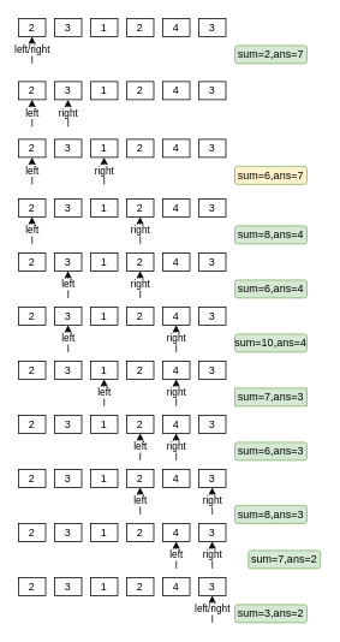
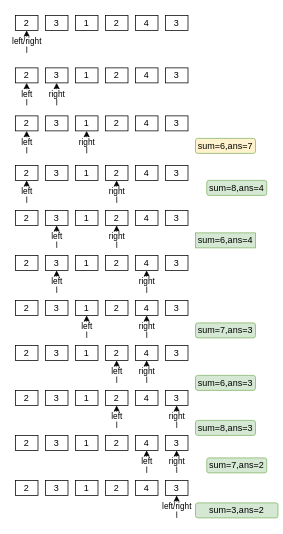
- <mxCell id="9" value="sum=2,ans=7" style="rounded=1;whiteSpace=wrap;html=1;fillColor=#d5e8d4;strokeColor=#82b366;" parent="1" vertex="1"><mxGeometry x="260" y="50" width="80" height="20" as="geometry" /></mxCell>
- <mxCell id="34" value="sum=8,ans=4" style="rounded=1;whiteSpace=wrap;html=1;fillColor=#d5e8d4;strokeColor=#82b366;" parent="1" vertex="1"><mxGeometry x="260" y="250" width="80" height="20" as="geometry" /></mxCell>
+ <mxCell id="34" value="sum=8,ans=4" style="rounded=1;whiteSpace=wrap;html=1;fillColor=#d5e8d4;strokeColor=#82b366;" parent="1" vertex="1"><mxGeometry x="275" y="240" width="80" height="20" as="geometry" /></mxCell>
- <mxCell id="43" value="sum=6,ans=4" style="rounded=1;whiteSpace=wrap;html=1;fillColor=#d5e8d4;strokeColor=#82b366;" parent="1" vertex="1"><mxGeometry x="260" y="310" width="80" height="20" as="geometry" /></mxCell>
+ <mxCell id="43" value="sum=6,ans=4" style="whiteSpace=wrap;html=1;fillColor=#d5e8d4;strokeColor=#82b366;rounded=0;" parent="1" vertex="1"><mxGeometry x="260" y="310" width="80" height="20" as="geometry" /></mxCell>
- <mxCell id="52" value="sum=10,ans=4" style="rounded=1;whiteSpace=wrap;html=1;fillColor=#d5e8d4;strokeColor=#82b366;" parent="1" vertex="1"><mxGeometry x="260" y="370" width="80" height="20" as="geometry" /></mxCell>
- <mxCell id="61" value="sum=7,ans=3" style="whiteSpace=wrap;html=1;fillColor=#d5e8d4;strokeColor=#82b366;rounded=0;" parent="1" vertex="1"><mxGeometry x="260" y="430" width="80" height="20" as="geometry" /></mxCell>
+ <mxCell id="61" value="sum=7,ans=3" style="rounded=1;whiteSpace=wrap;html=1;fillColor=#d5e8d4;strokeColor=#82b366;" parent="1" vertex="1"><mxGeometry x="260" y="430" width="80" height="20" as="geometry" /></mxCell>
- <mxCell id="70" value="sum=6,ans=3" style="rounded=1;whiteSpace=wrap;html=1;fillColor=#d5e8d4;strokeColor=#82b366;" parent="1" vertex="1"><mxGeometry x="260" y="490" width="80" height="20" as="geometry" /></mxCell>
+ <mxCell id="70" value="sum=6,ans=3" style="rounded=1;whiteSpace=wrap;html=1;fillColor=#d5e8d4;strokeColor=#82b366;" parent="1" vertex="1"><mxGeometry x="260" y="500" width="80" height="20" as="geometry" /></mxCell>
- <mxCell id="96" value="sum=3,ans=2" style="rounded=1;whiteSpace=wrap;html=1;fillColor=#d5e8d4;strokeColor=#82b366;" parent="1" vertex="1"><mxGeometry x="260" y="670" width="80" height="20" as="geometry" /></mxCell>
+ <mxCell id="96" value="sum=3,ans=2" style="rounded=1;whiteSpace=wrap;html=1;fillColor=#d5e8d4;strokeColor=#82b366;" parent="1" vertex="1"><mxGeometry x="260" y="670" width="110" height="20" as="geometry" /></mxCell>
